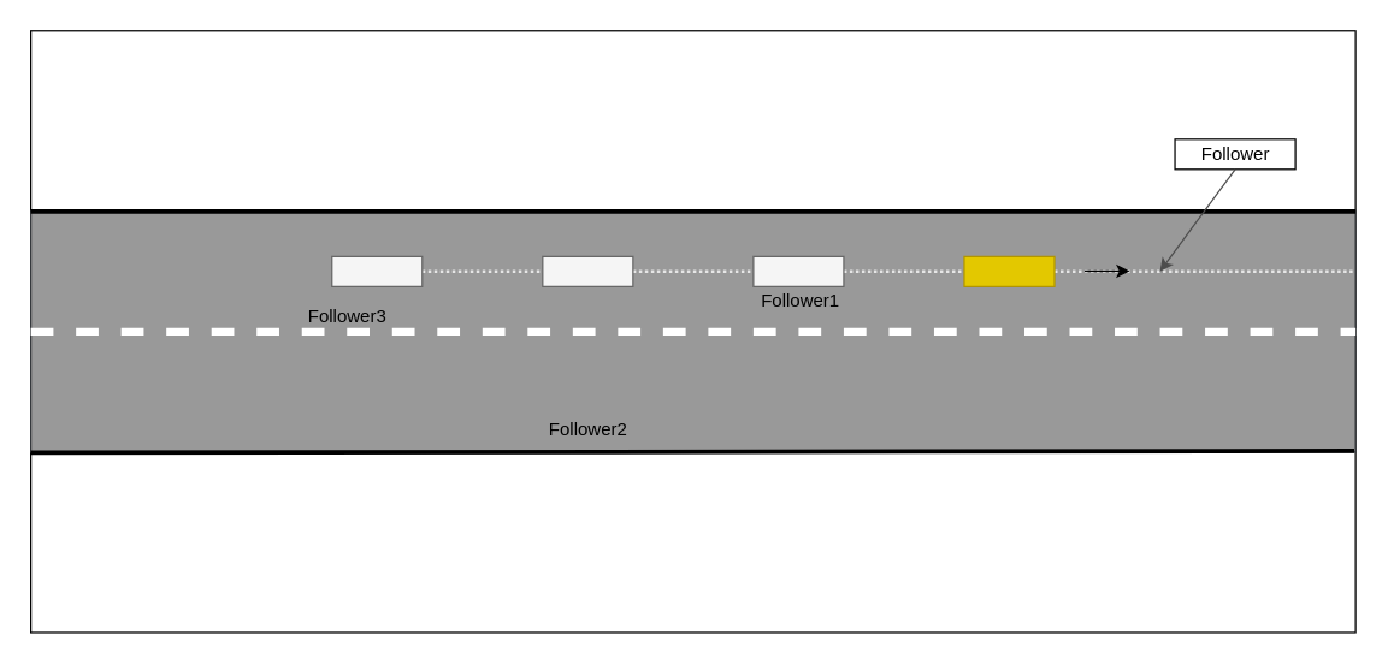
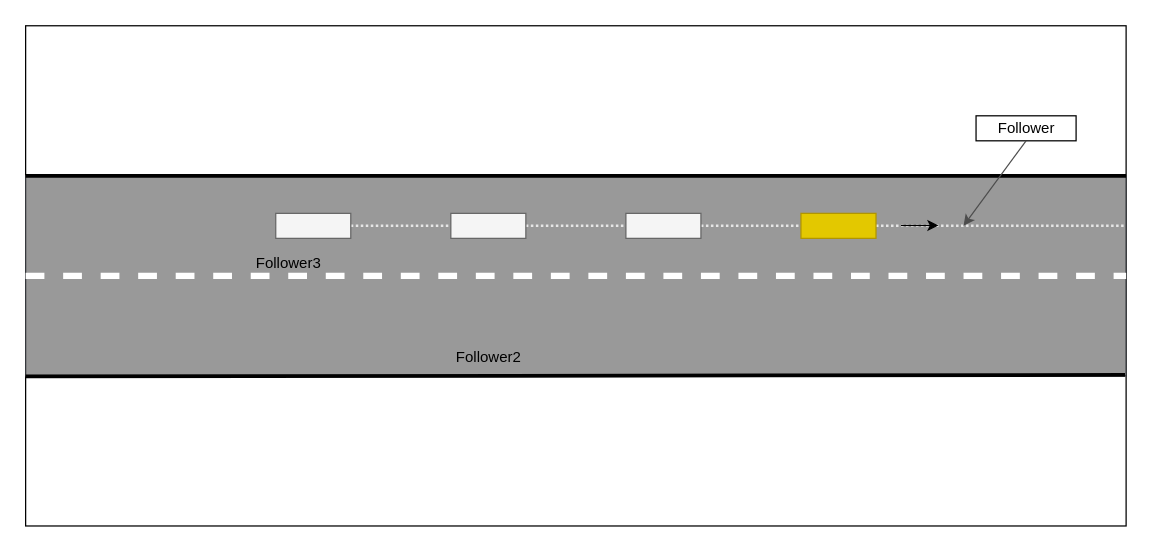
- <mxCell id="12" value="Follower1" style="text;html=1;align=center;verticalAlign=middle;resizable=0;points=[];autosize=1;" vertex="1" parent="1"><mxGeometry x="491" y="190" width="80" height="20" as="geometry" /></mxCell>
